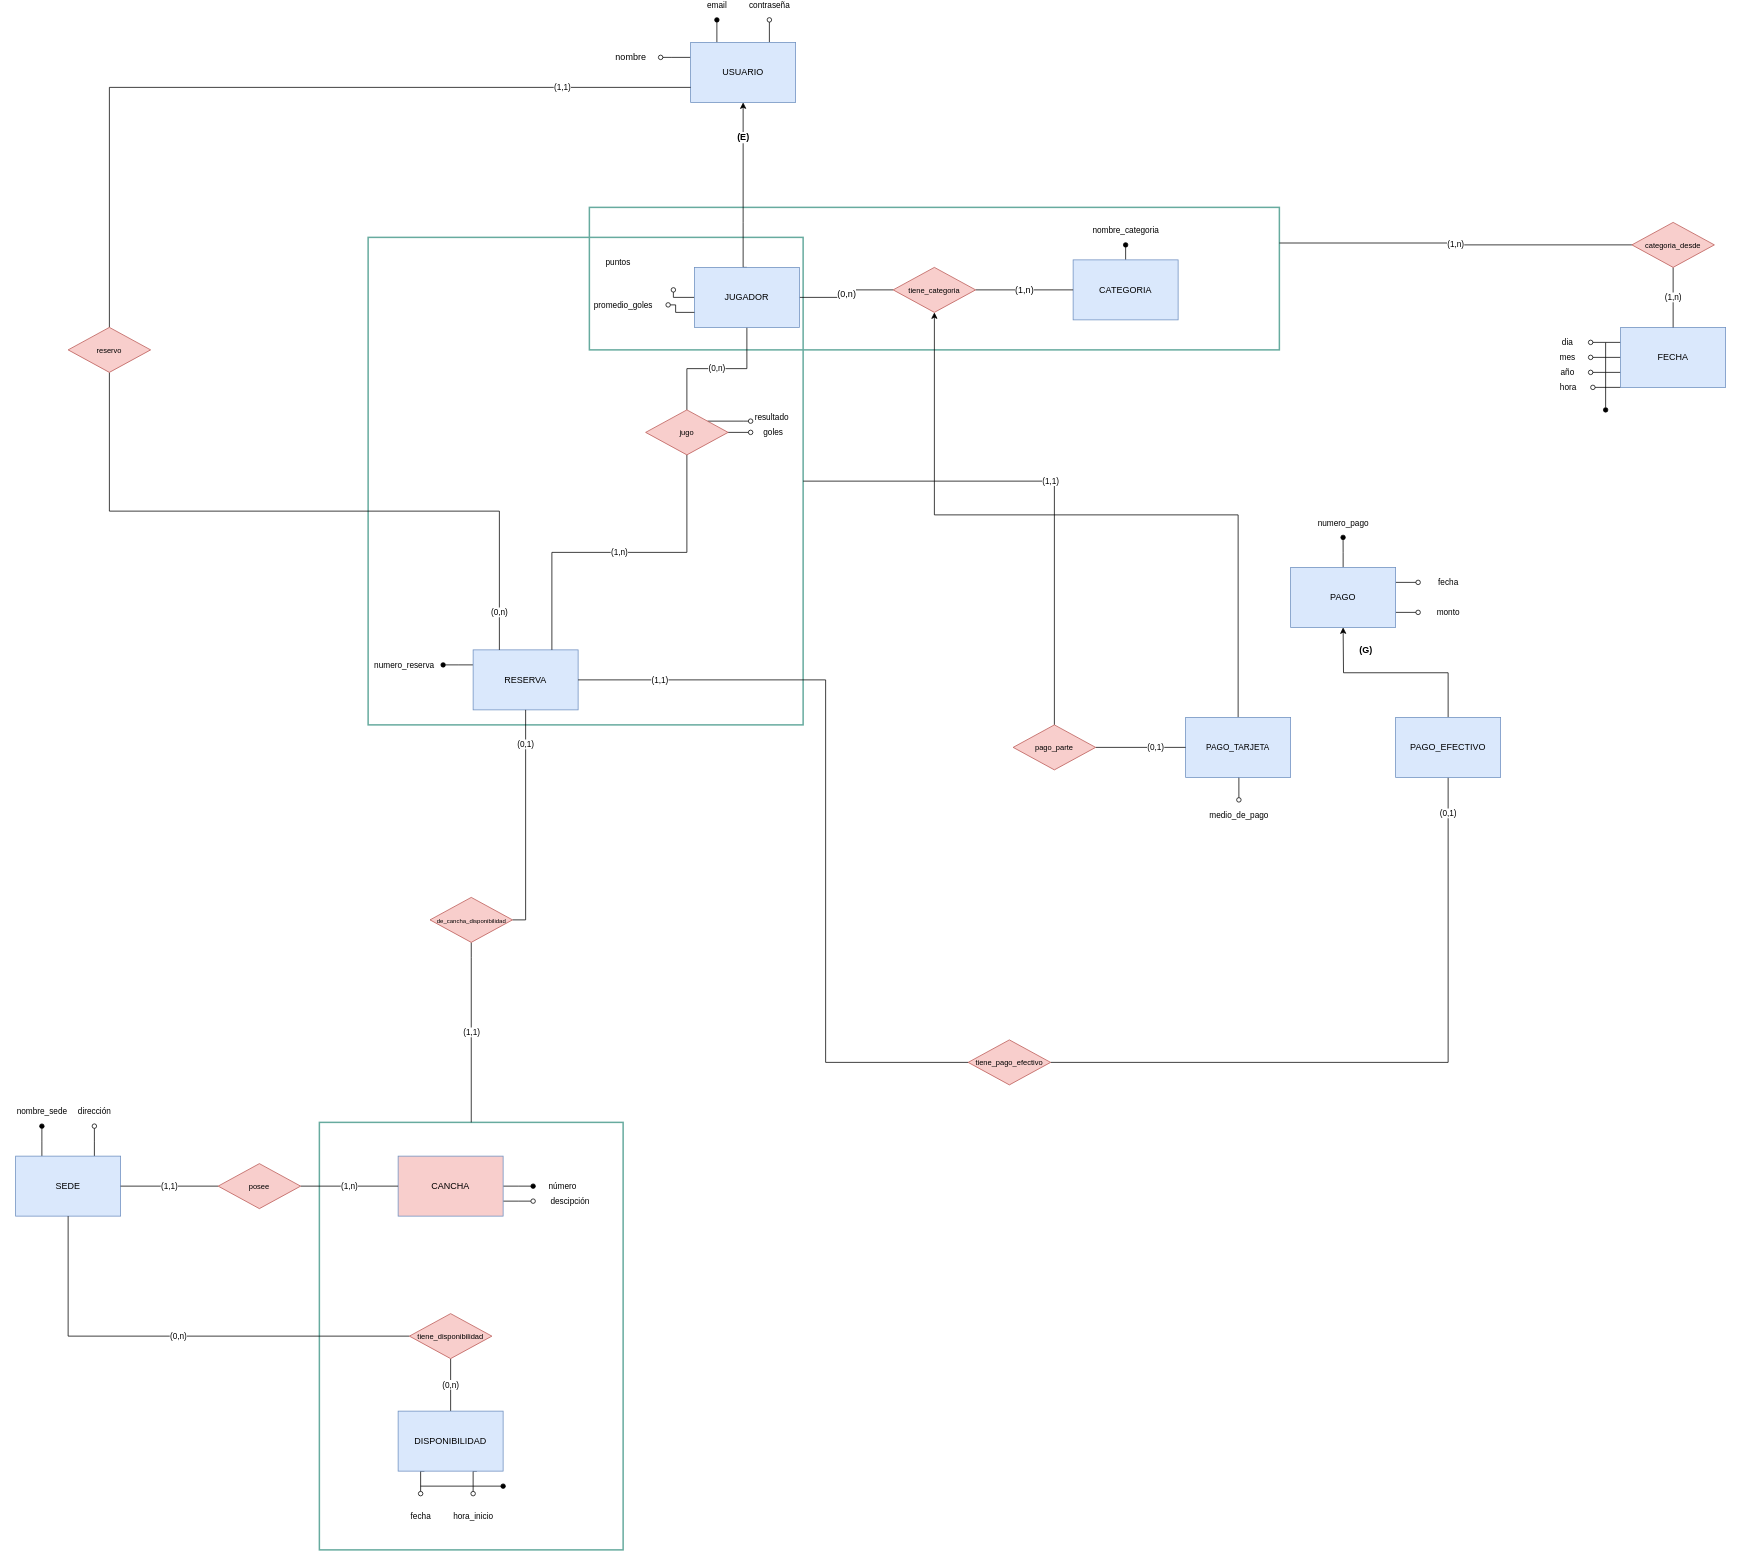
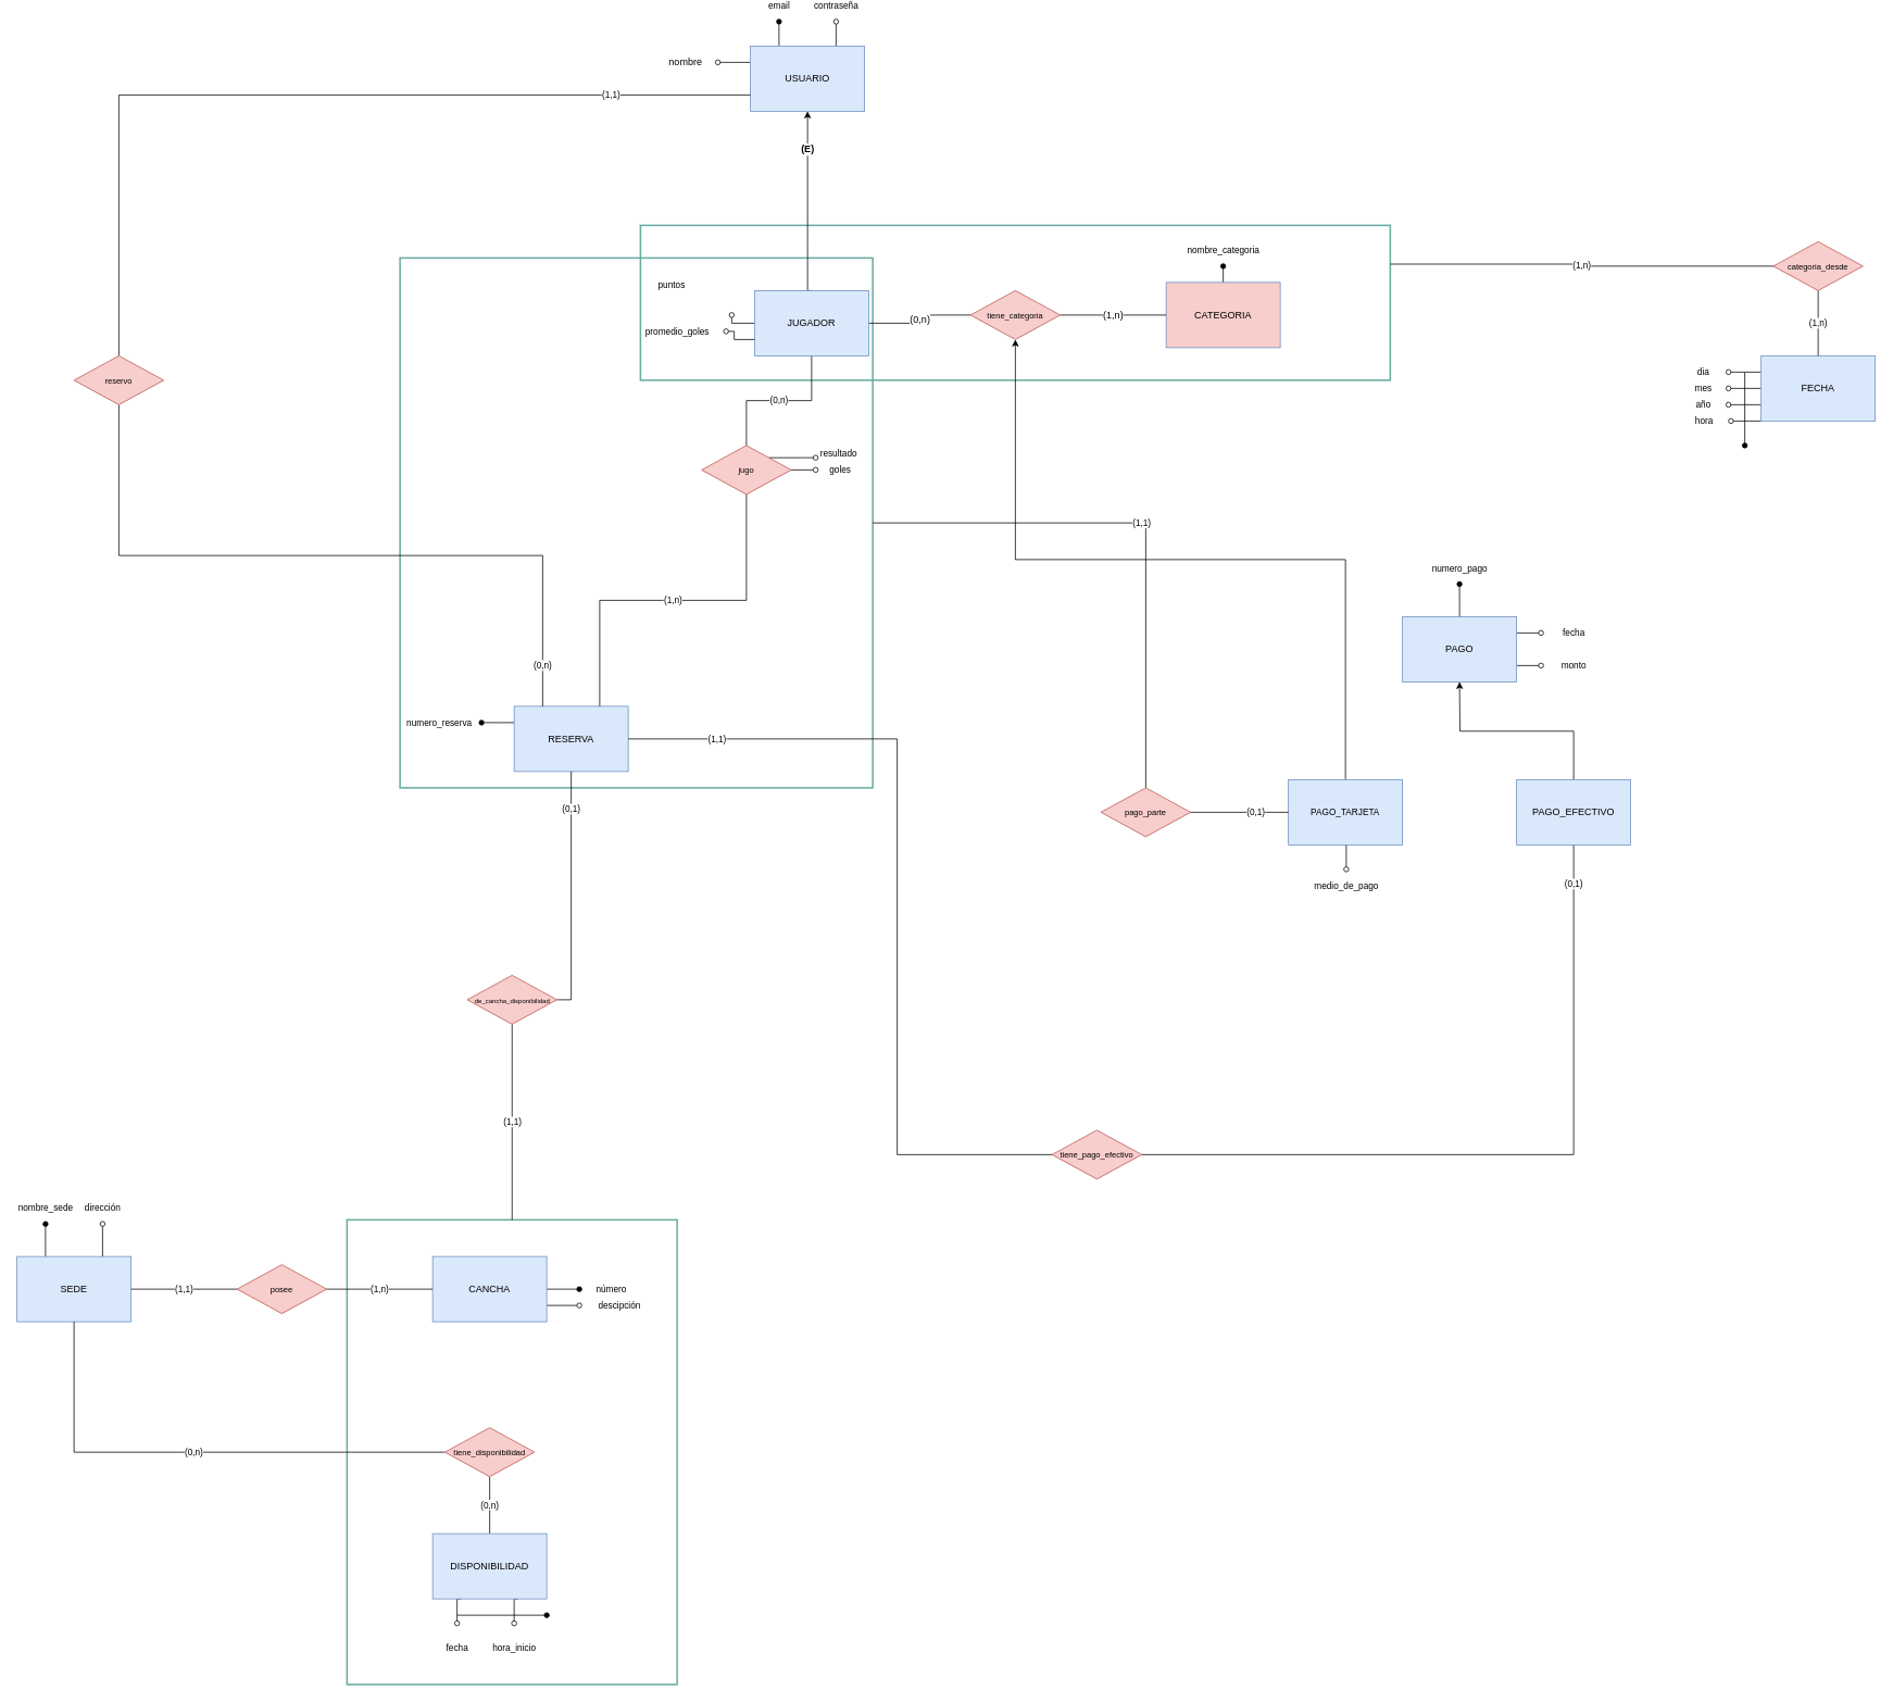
- <mxCell id="19" value="CATEGORIA" style="whiteSpace=wrap;html=1;align=center;fillColor=#dae8fc;strokeColor=#6c8ebf;" parent="1" vertex="1"><mxGeometry x="1430" y="340" width="140" height="80" as="geometry" /></mxCell>
+ <mxCell id="19" value="CATEGORIA" style="whiteSpace=wrap;html=1;align=center;fillColor=#f8cecc;strokeColor=#6c8ebf;" parent="1" vertex="1"><mxGeometry x="1430" y="340" width="140" height="80" as="geometry" /></mxCell>
- <mxCell id="58" value="(G)" style="text;html=1;align=center;verticalAlign=middle;resizable=0;points=[];autosize=1;fontStyle=1" parent="1" vertex="1"><mxGeometry x="1805" y="850" width="30" height="20" as="geometry" /></mxCell>
- <mxCell id="11" value="CANCHA" style="whiteSpace=wrap;html=1;align=center;strokeColor=#6c8ebf;fillColor=#f8cecc;" parent="1" vertex="1"><mxGeometry x="530" y="1535" width="140" height="80" as="geometry" /></mxCell>
+ <mxCell id="11" value="CANCHA" style="whiteSpace=wrap;html=1;align=center;strokeColor=#6c8ebf;fillColor=#dae8fc;" parent="1" vertex="1"><mxGeometry x="530" y="1535" width="140" height="80" as="geometry" /></mxCell>
